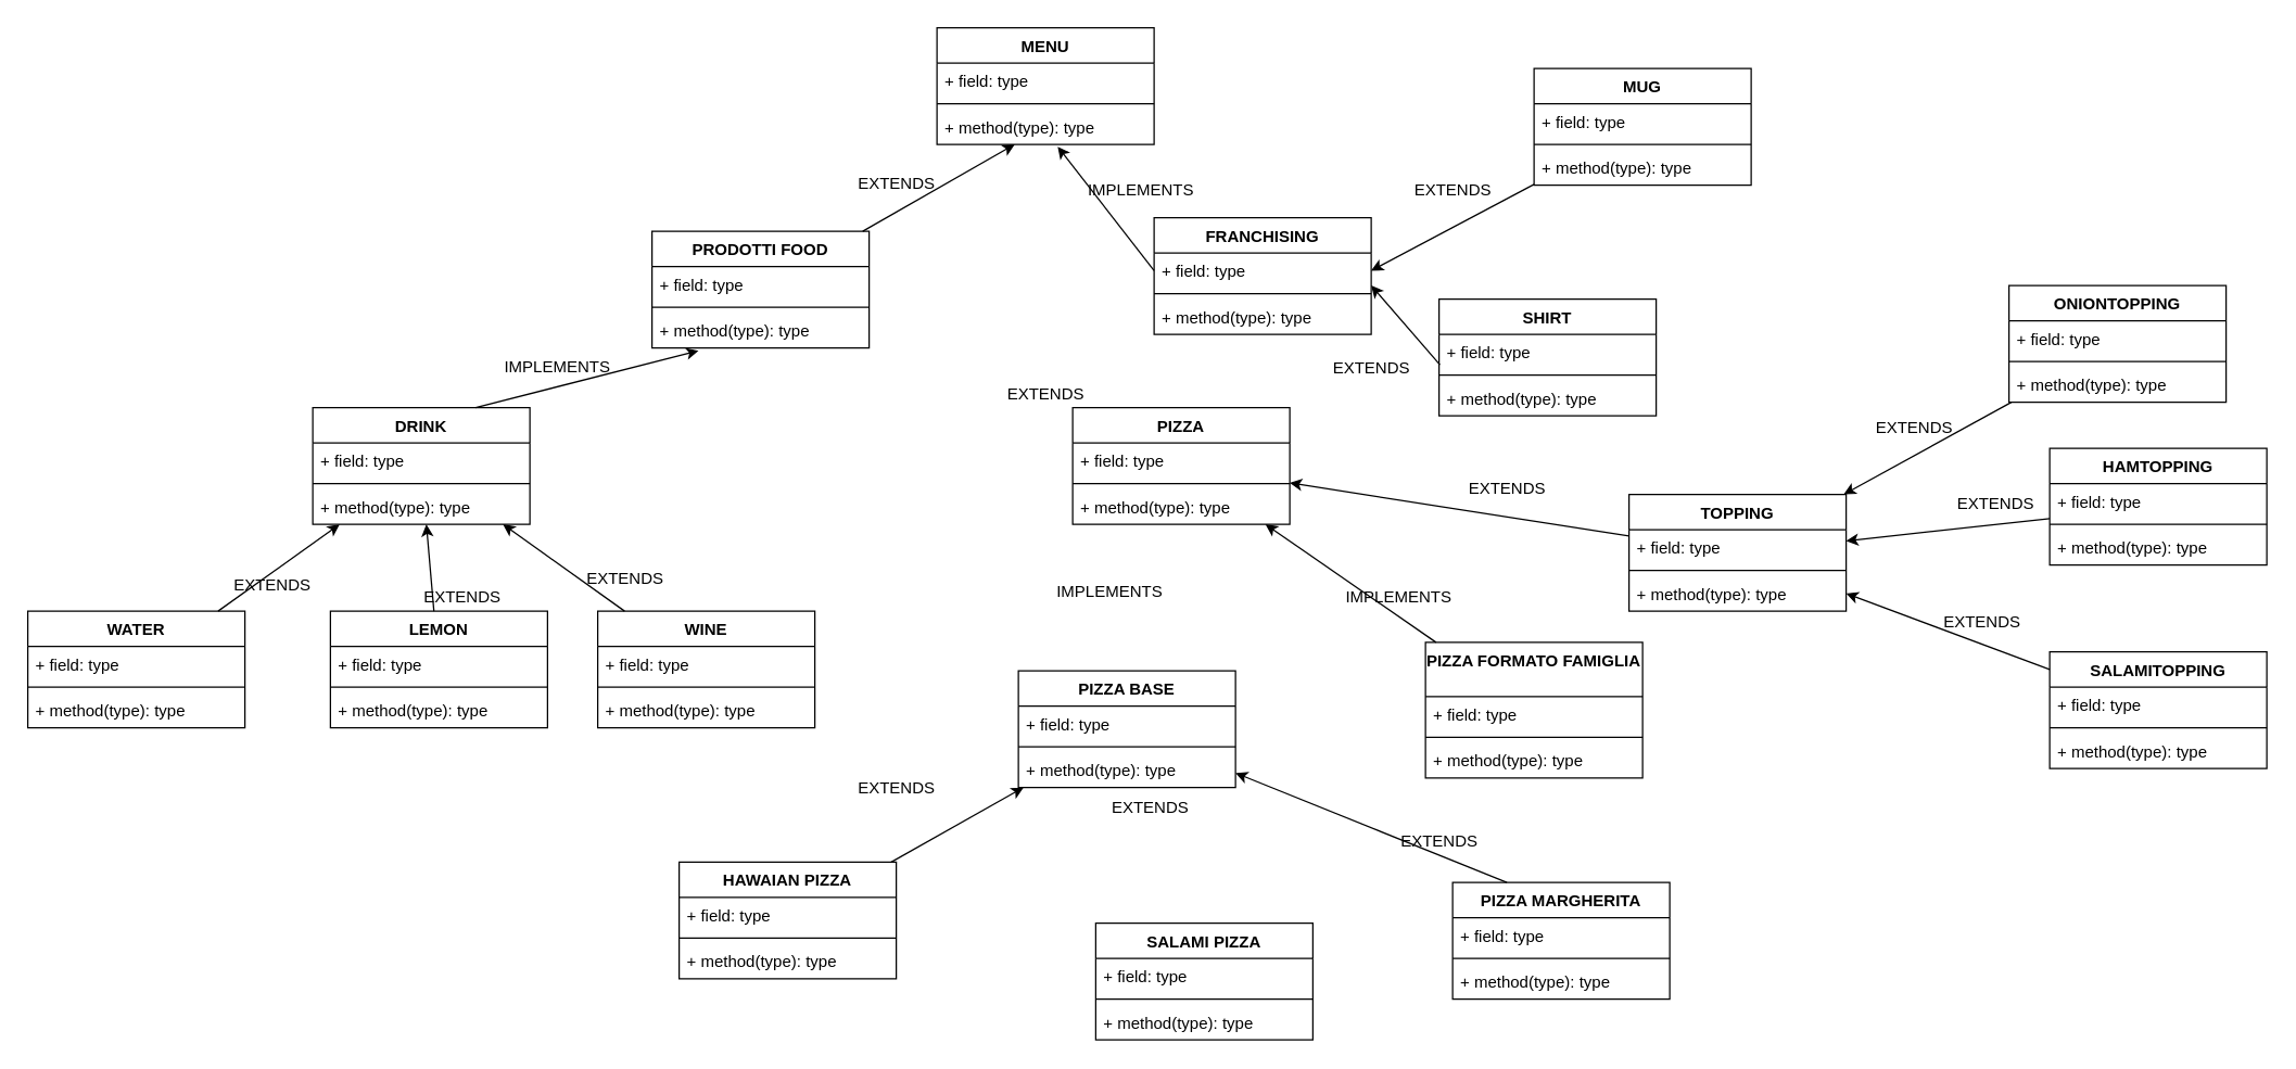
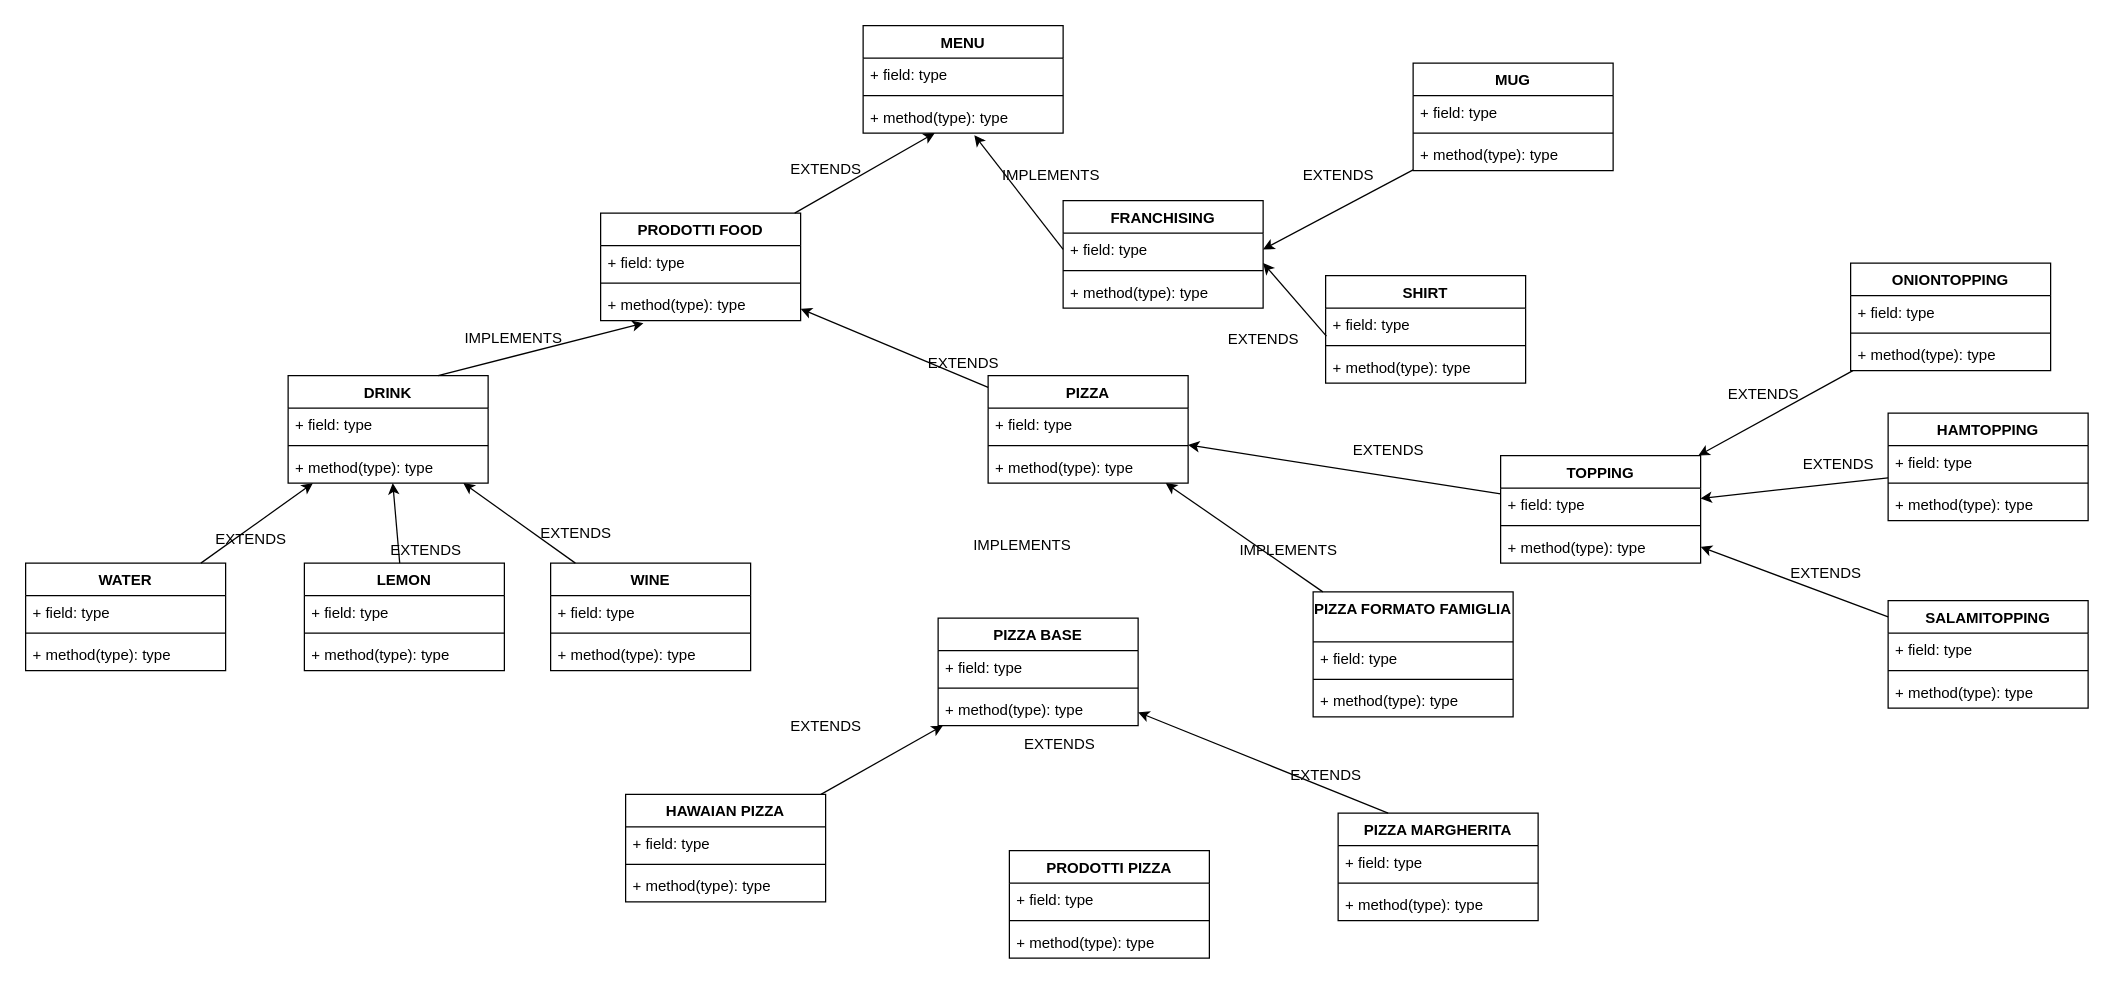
+ <mxCell id="52" value="" style="endArrow=classic;html=1;rounded=0;" edge="1" parent="1" source="42" target="26"><mxGeometry width="50" height="50" relative="1" as="geometry"><mxPoint x="940" y="230" as="sourcePoint" /><mxPoint x="990" y="180" as="targetPoint" /></mxGeometry></mxCell>
- <mxCell id="10" value="SALAMI PIZZA" style="swimlane;fontStyle=1;align=center;verticalAlign=top;childLayout=stackLayout;horizontal=1;startSize=26;horizontalStack=0;resizeParent=1;resizeParentMax=0;resizeLast=0;collapsible=1;marginBottom=0;" vertex="1" parent="1"><mxGeometry x="807" y="680" width="160" height="86" as="geometry" /></mxCell>
+ <mxCell id="10" value="PRODOTTI PIZZA" style="swimlane;fontStyle=1;align=center;verticalAlign=top;childLayout=stackLayout;horizontal=1;startSize=26;horizontalStack=0;resizeParent=1;resizeParentMax=0;resizeLast=0;collapsible=1;marginBottom=0;" vertex="1" parent="1"><mxGeometry x="807" y="680" width="160" height="86" as="geometry" /></mxCell>
